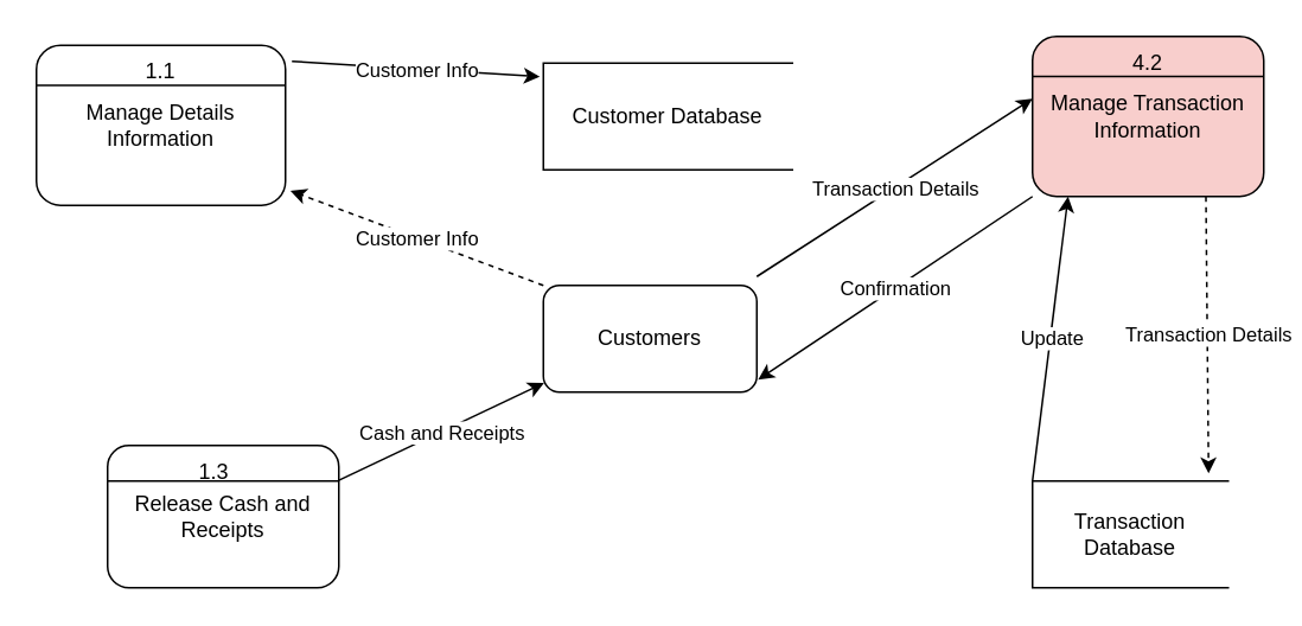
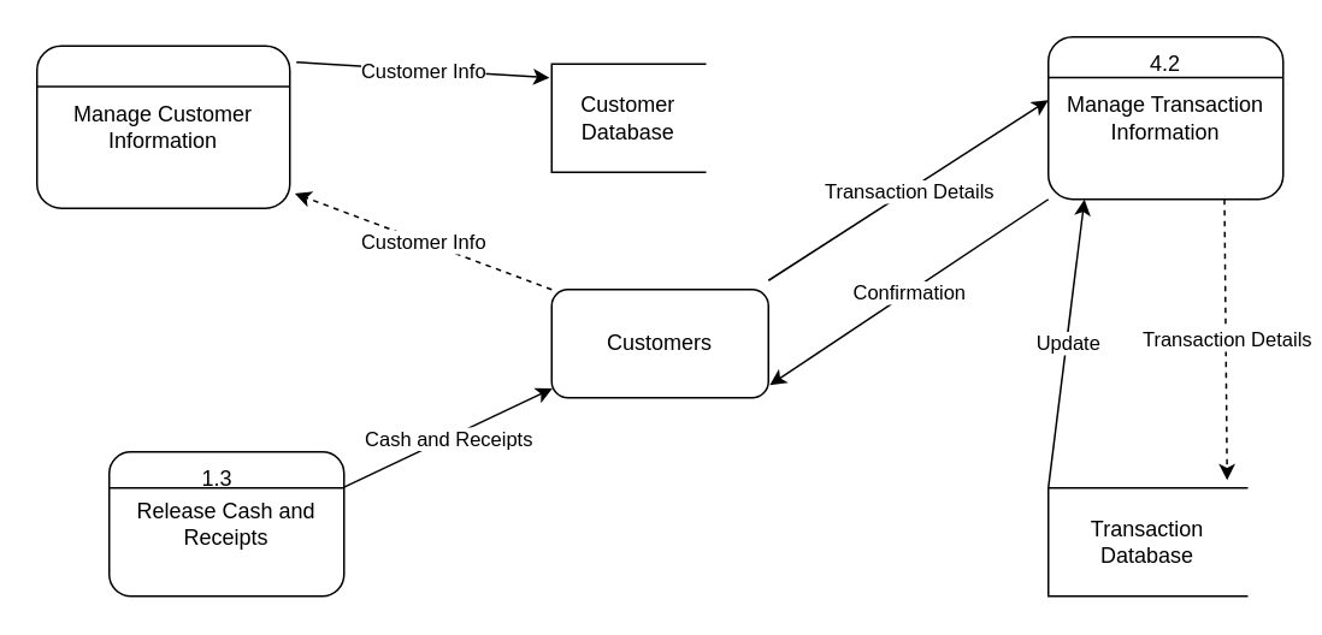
- <mxCell id="5" value="1.1" style="text;html=1;align=center;verticalAlign=middle;whiteSpace=wrap;rounded=0;" vertex="1" parent="1"><mxGeometry x="60" y="25" width="60" height="30" as="geometry" /></mxCell>
- <mxCell id="2" value="Customer Database" style="shape=partialRectangle;whiteSpace=wrap;html=1;bottom=1;right=1;left=1;top=0;fillColor=none;routingCenterX=-0.5;direction=south;" vertex="1" parent="1"><mxGeometry x="305" y="35" width="140" height="60" as="geometry" /></mxCell>
+ <mxCell id="2" value="Customer Database" style="shape=partialRectangle;whiteSpace=wrap;html=1;bottom=1;right=1;left=1;top=0;fillColor=none;routingCenterX=-0.5;direction=south;" vertex="1" parent="1"><mxGeometry x="305" y="35" width="85" height="60" as="geometry" /></mxCell>
- <mxCell id="6" value="Manage Transaction Information" style="rounded=1;whiteSpace=wrap;html=1;fillColor=#f8cecc;" vertex="1" parent="1"><mxGeometry x="580" y="20" width="130" height="90" as="geometry" /></mxCell>
+ <mxCell id="6" value="Manage Transaction Information" style="rounded=1;whiteSpace=wrap;html=1;" vertex="1" parent="1"><mxGeometry x="580" y="20" width="130" height="90" as="geometry" /></mxCell>
- <mxCell id="3" value="Manage Details Information" style="rounded=1;whiteSpace=wrap;html=1;" vertex="1" parent="1"><mxGeometry x="20" y="25" width="140" height="90" as="geometry" /></mxCell>
+ <mxCell id="3" value="Manage Customer Information" style="rounded=1;whiteSpace=wrap;html=1;" vertex="1" parent="1"><mxGeometry x="20" y="25" width="140" height="90" as="geometry" /></mxCell>
